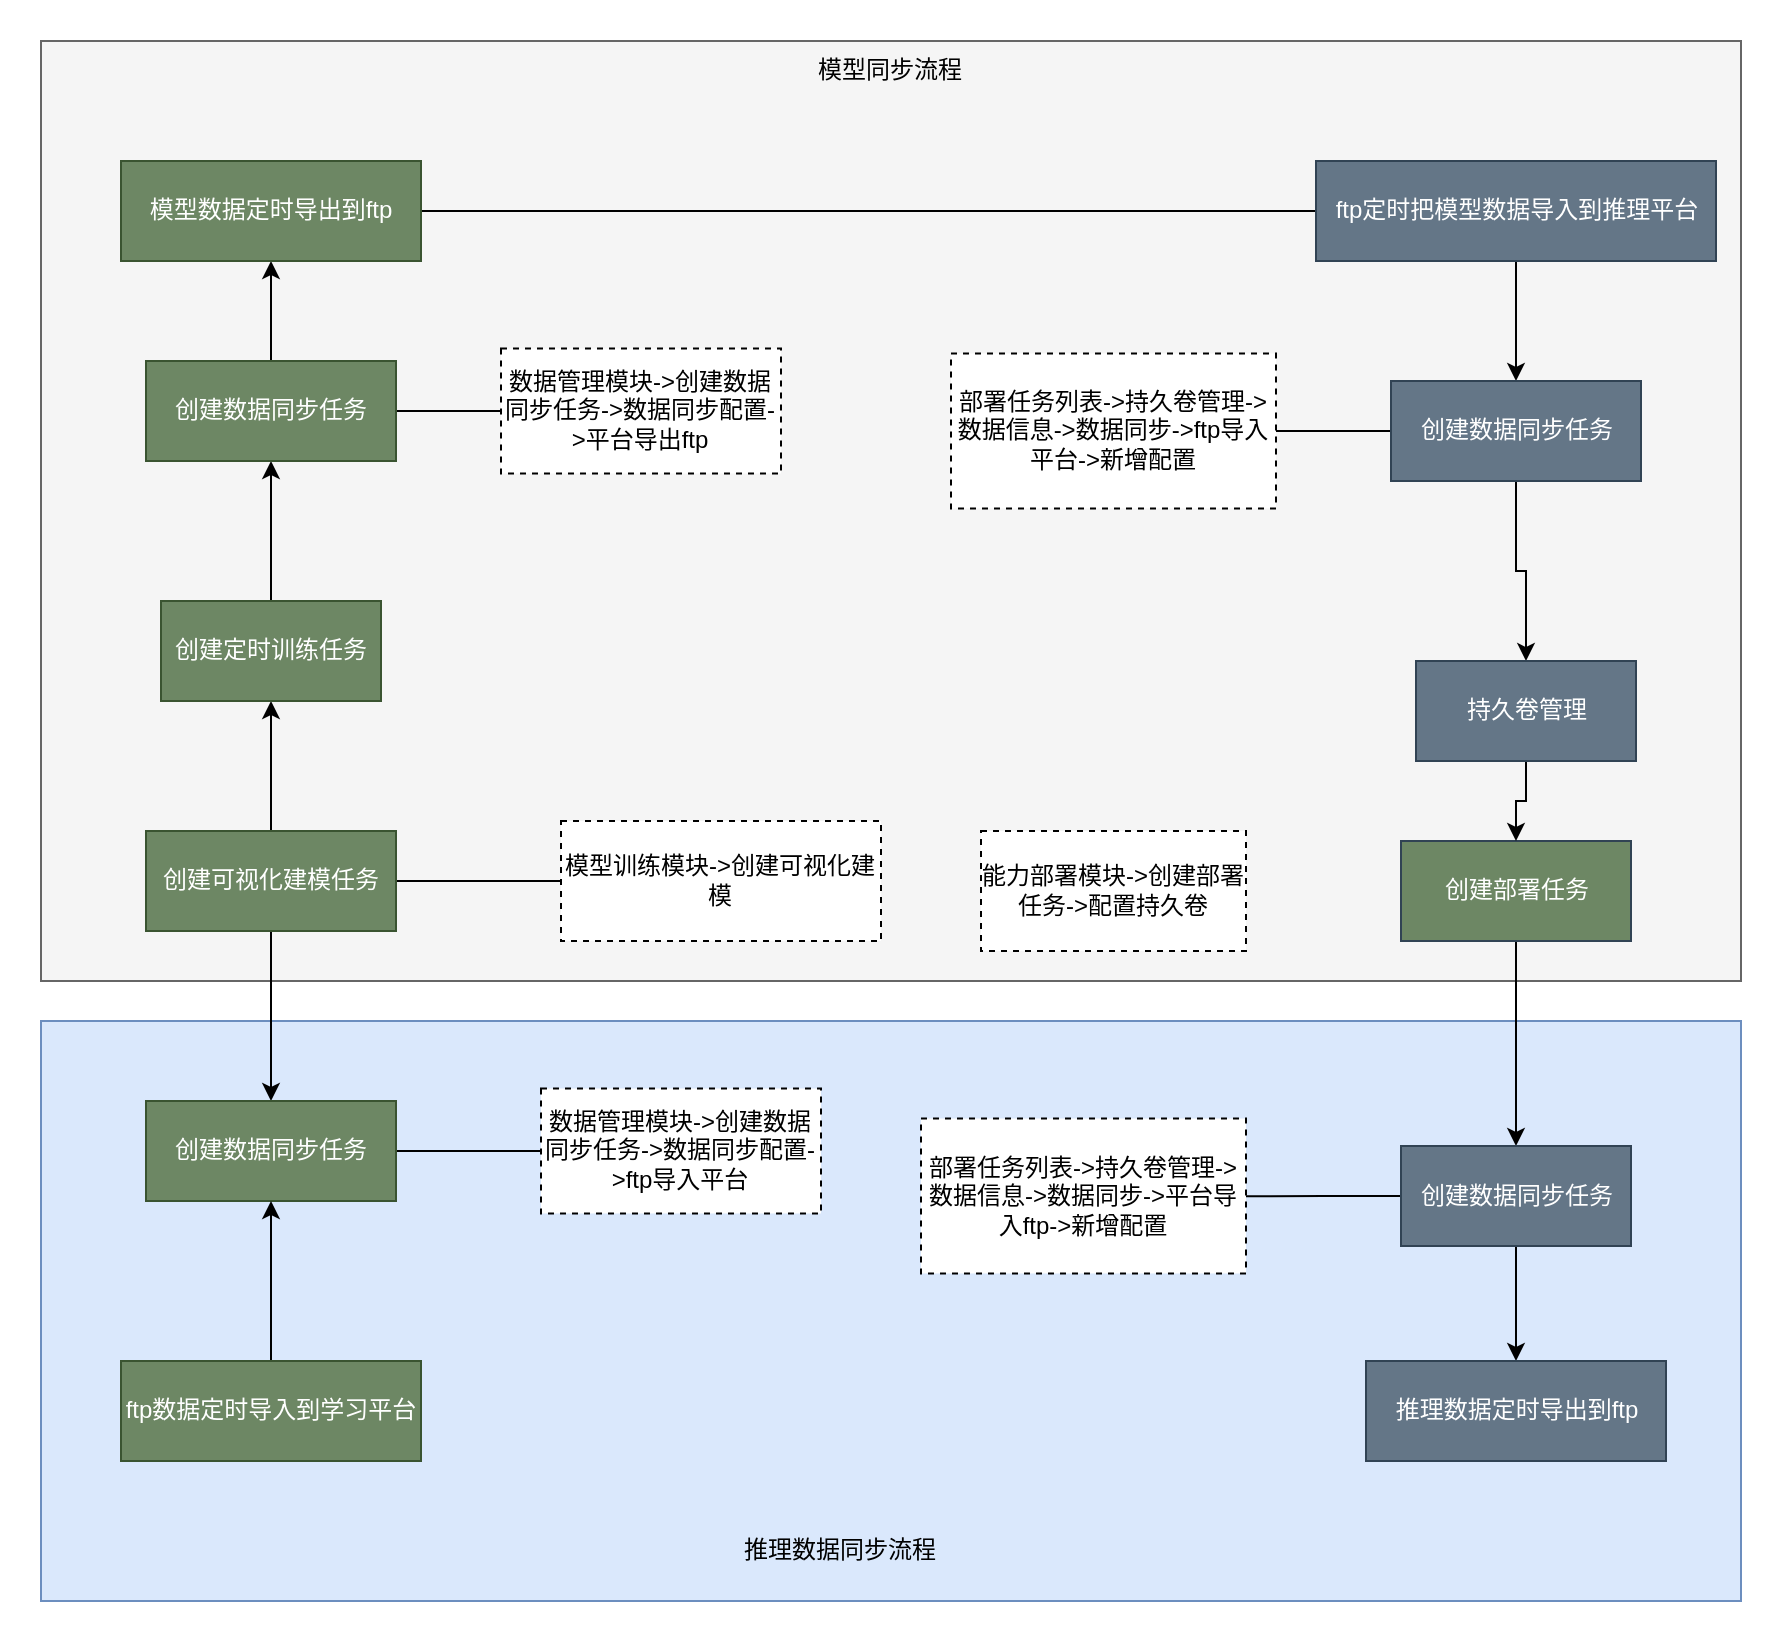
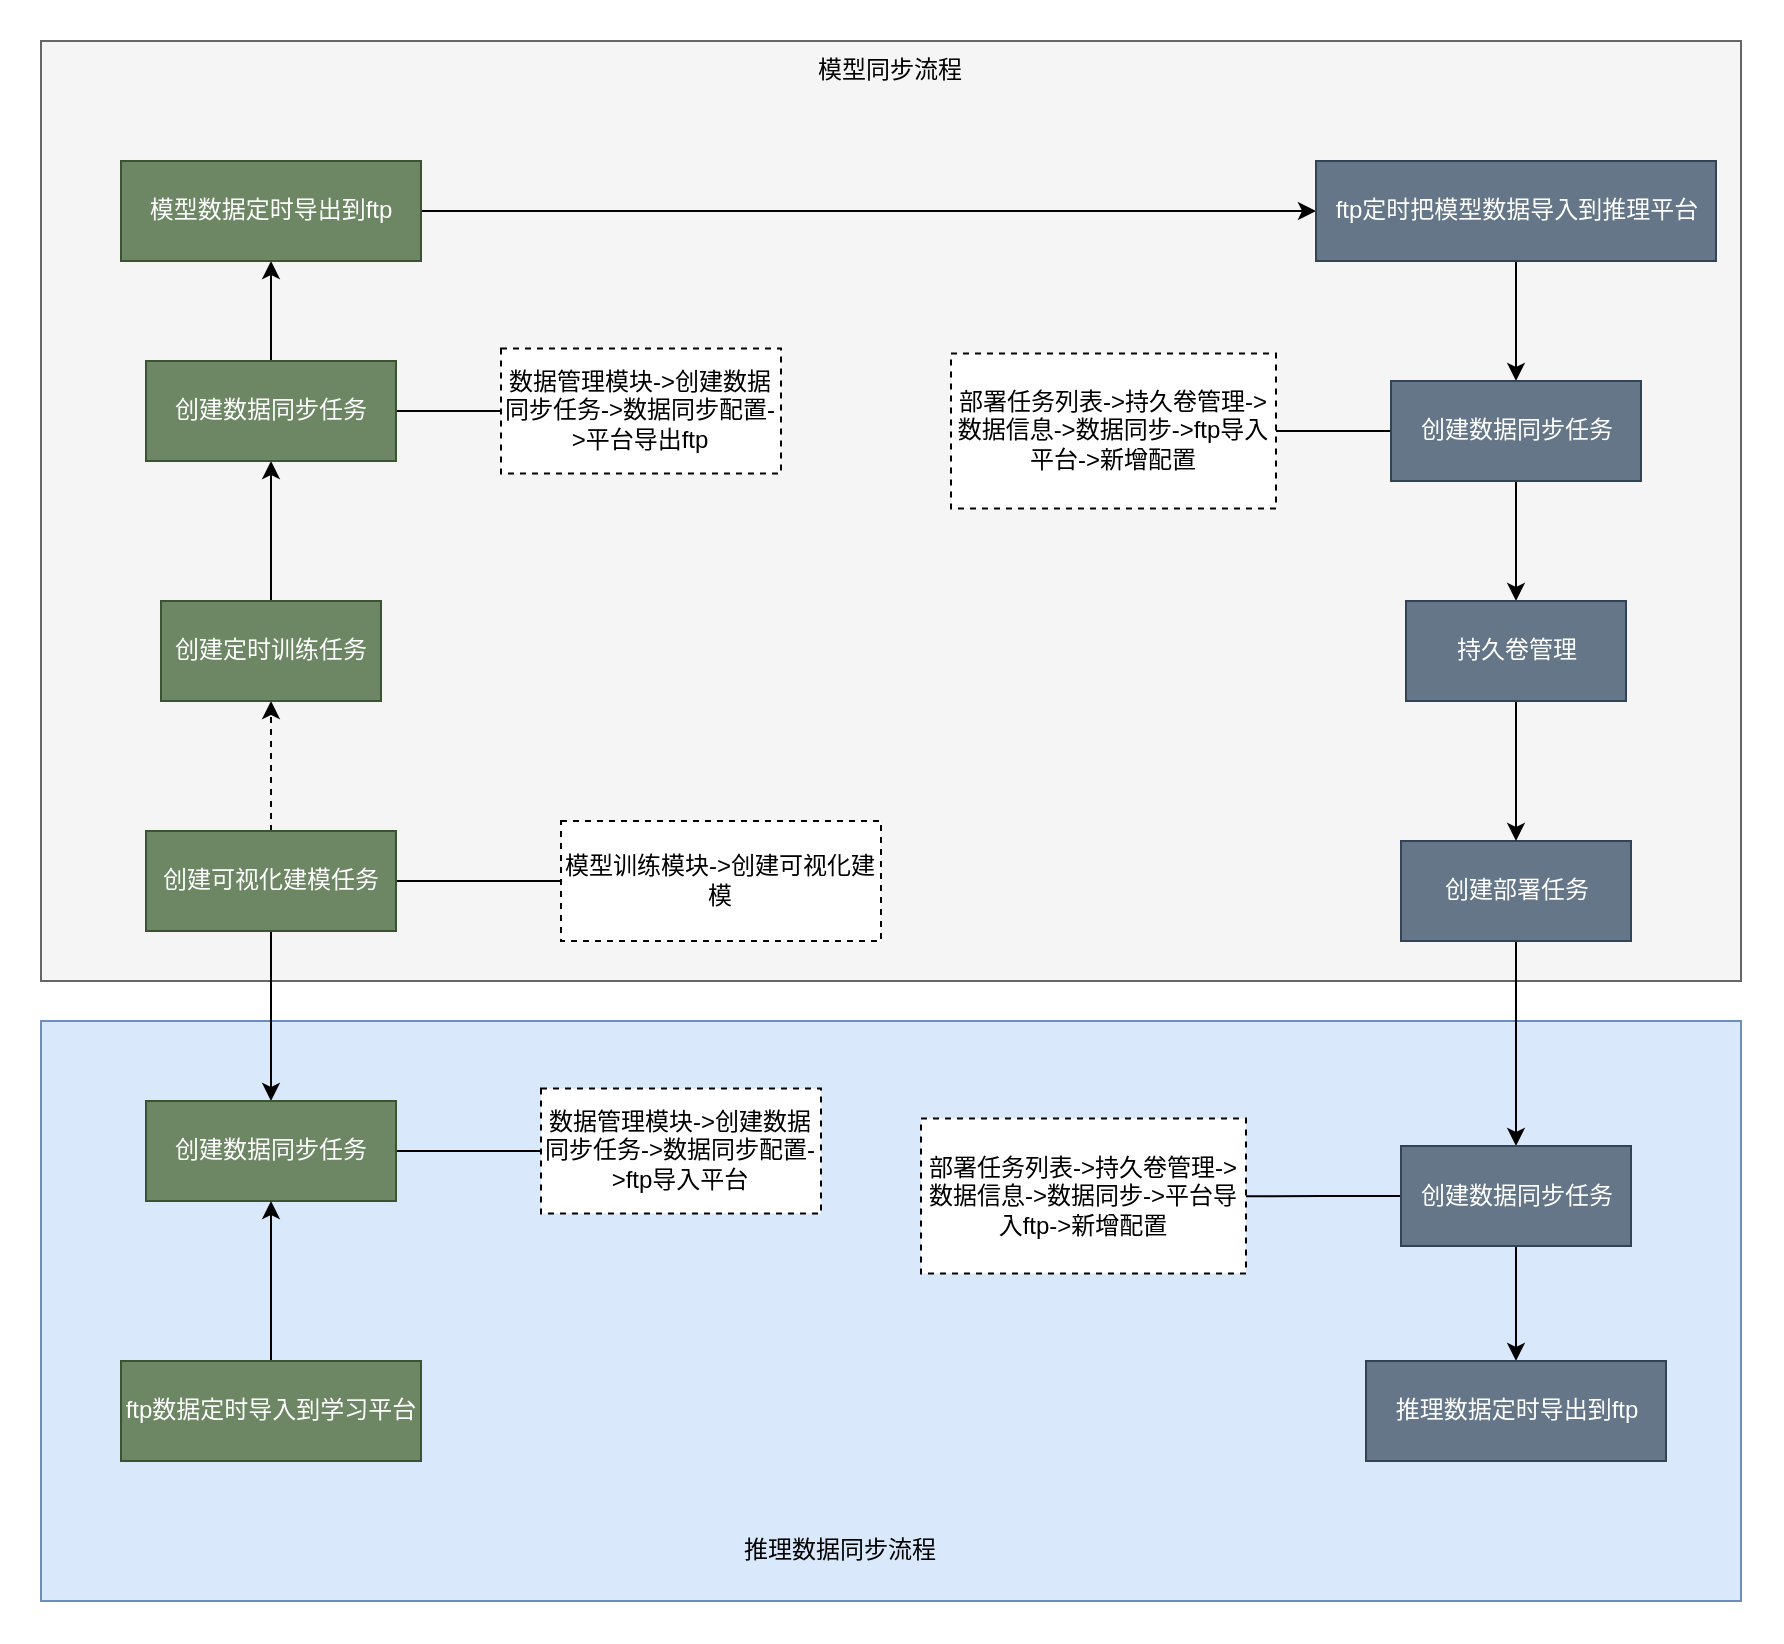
- <mxCell id="27" style="edgeStyle=orthogonalEdgeStyle;rounded=0;orthogonalLoop=1;jettySize=auto;html=1;entryX=0;entryY=0.5;entryDx=0;entryDy=0;endArrow=none;endFill=1;" edge="1" parent="1" source="28" target="30"><mxGeometry relative="1" as="geometry" /></mxCell>
+ <mxCell id="27" style="edgeStyle=orthogonalEdgeStyle;rounded=0;orthogonalLoop=1;jettySize=auto;html=1;entryX=0;entryY=0.5;entryDx=0;entryDy=0;endArrow=classic;endFill=1;" edge="1" parent="1" source="28" target="30"><mxGeometry relative="1" as="geometry" /></mxCell>
- <mxCell id="37" value="持久卷管理" style="html=1;fillColor=#647687;fontColor=#ffffff;strokeColor=#314354;" vertex="1" parent="1"><mxGeometry x="707.5" y="330" width="110" height="50" as="geometry" /></mxCell>
+ <mxCell id="37" value="持久卷管理" style="html=1;fillColor=#647687;fontColor=#ffffff;strokeColor=#314354;" vertex="1" parent="1"><mxGeometry x="702.5" y="300" width="110" height="50" as="geometry" /></mxCell>
- <mxCell id="6" style="edgeStyle=orthogonalEdgeStyle;rounded=0;orthogonalLoop=1;jettySize=auto;html=1;entryX=0.5;entryY=1;entryDx=0;entryDy=0;endArrow=classic;endFill=1;" edge="1" parent="1" source="7" target="23"><mxGeometry relative="1" as="geometry" /></mxCell>
+ <mxCell id="6" style="edgeStyle=orthogonalEdgeStyle;rounded=0;orthogonalLoop=1;jettySize=auto;html=1;entryX=0.5;entryY=1;entryDx=0;entryDy=0;endArrow=classic;endFill=1;dashed=1;" edge="1" parent="1" source="7" target="23"><mxGeometry relative="1" as="geometry" /></mxCell>
- <mxCell id="17" value="&lt;span style=&quot;&quot;&gt;能力部署模块-&amp;gt;创建部署任务-&amp;gt;配置持久卷&lt;/span&gt;" style="whiteSpace=wrap;html=1;dashed=1;" vertex="1" parent="1"><mxGeometry x="490" y="415" width="132.5" height="60" as="geometry" /></mxCell>
- <mxCell id="11" value="创建部署任务" style="html=1;fillColor=#6d8764;fontColor=#ffffff;strokeColor=#314354;" vertex="1" parent="1"><mxGeometry x="700" y="420" width="115" height="50" as="geometry" /></mxCell>
+ <mxCell id="11" value="创建部署任务" style="html=1;fillColor=#647687;fontColor=#ffffff;strokeColor=#314354;" vertex="1" parent="1"><mxGeometry x="700" y="420" width="115" height="50" as="geometry" /></mxCell>
